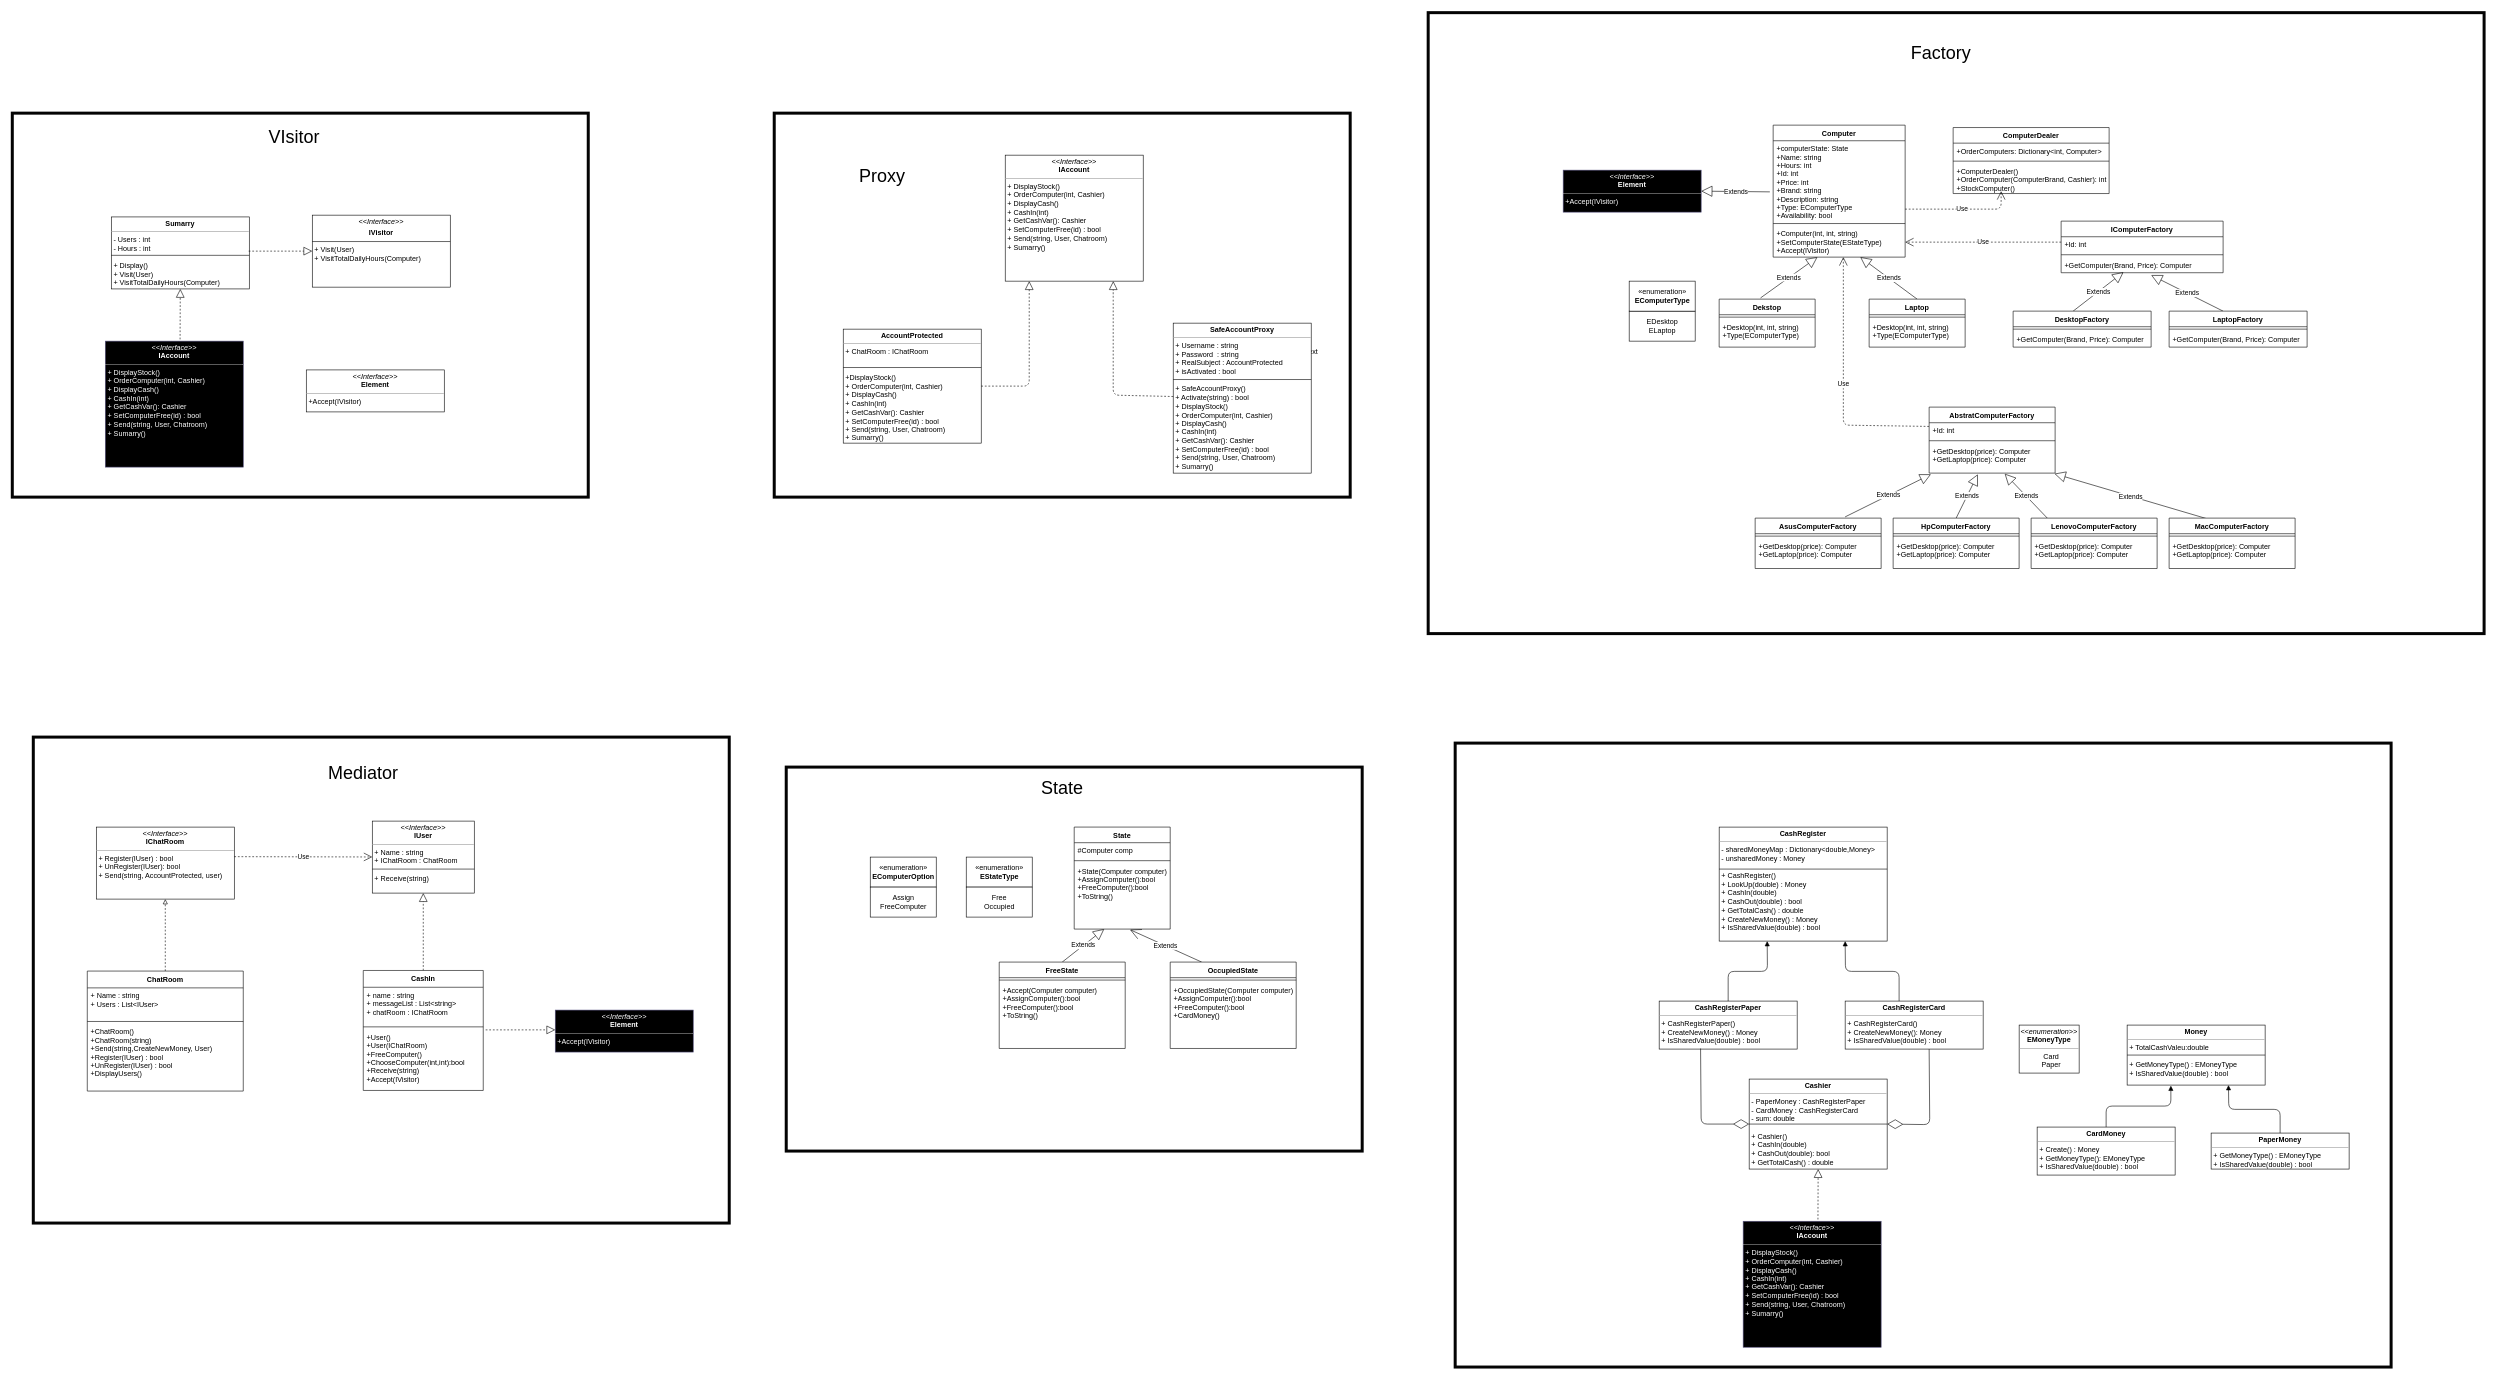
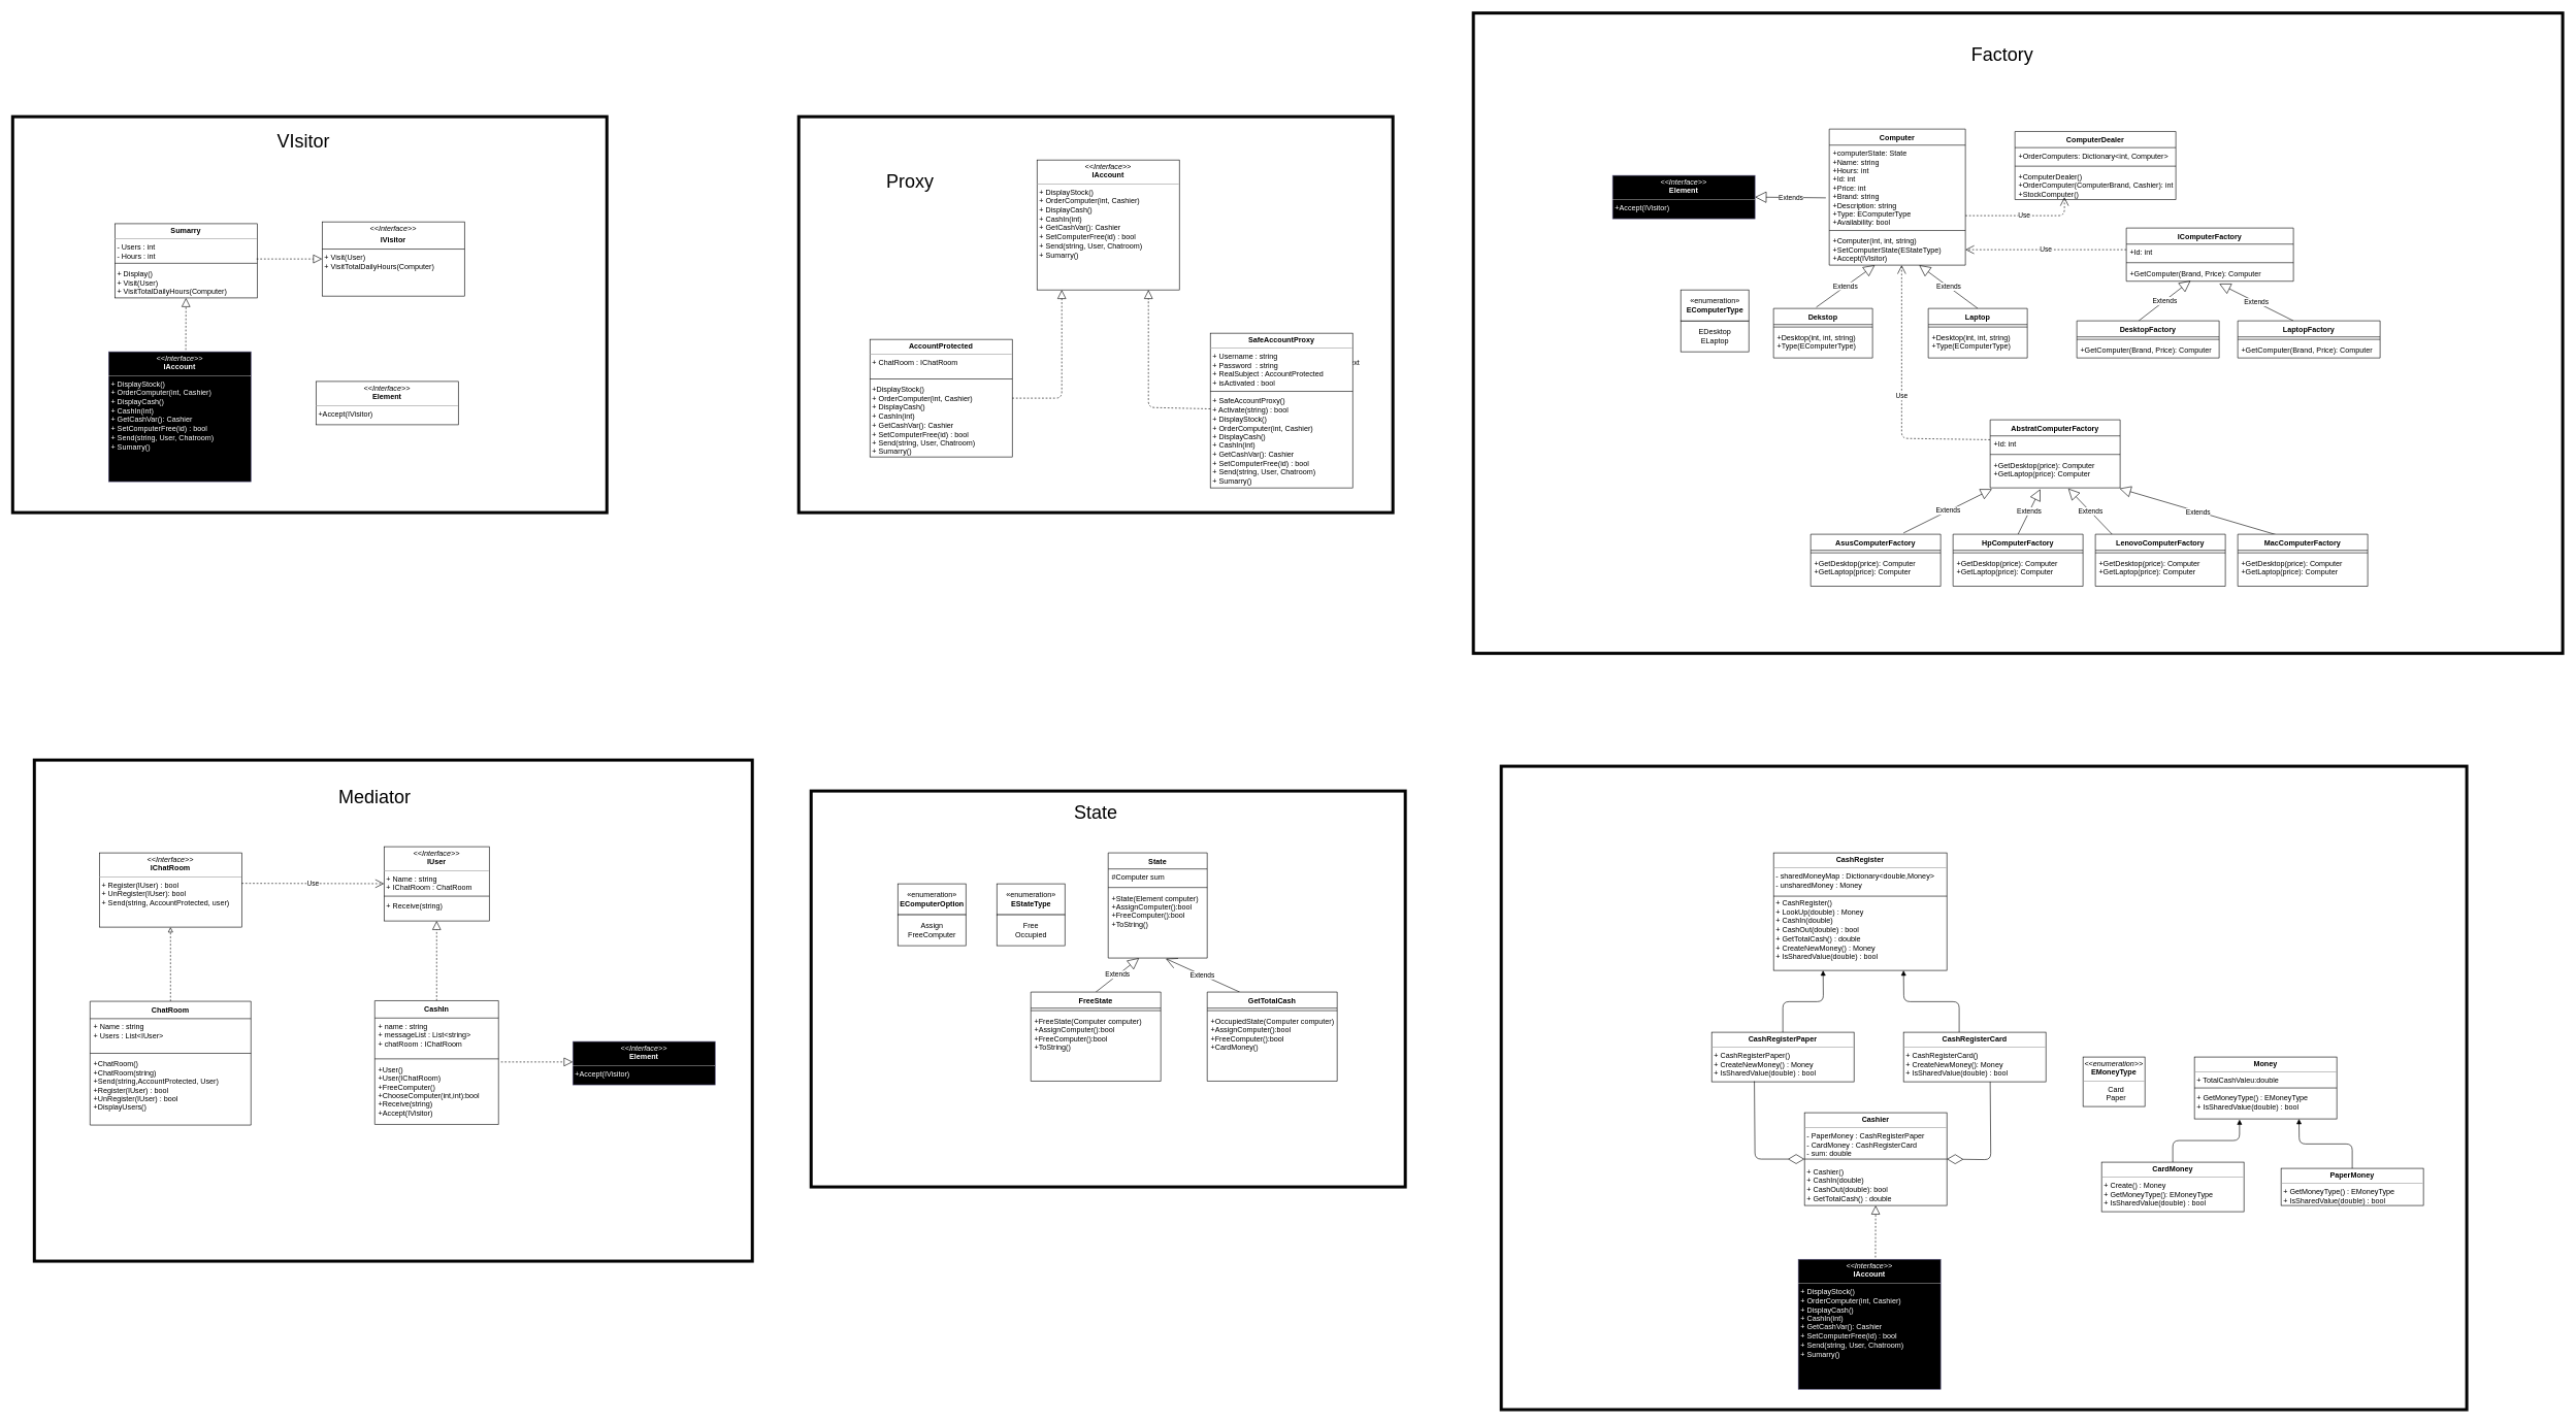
- <mxCell id="111" value="#Computer comp" style="text;strokeColor=none;fillColor=none;align=left;verticalAlign=top;spacingLeft=4;spacingRight=4;overflow=hidden;rotatable=0;points=[[0,0.5],[1,0.5]];portConstraint=eastwest;" parent="110" vertex="1"><mxGeometry y="26" width="160" height="26" as="geometry" /></mxCell>
+ <mxCell id="111" value="#Computer sum" style="text;strokeColor=none;fillColor=none;align=left;verticalAlign=top;spacingLeft=4;spacingRight=4;overflow=hidden;rotatable=0;points=[[0,0.5],[1,0.5]];portConstraint=eastwest;" parent="110" vertex="1"><mxGeometry y="26" width="160" height="26" as="geometry" /></mxCell>
- <mxCell id="113" value="+State(Computer computer)&#10;+AssignComputer():bool&#10;+FreeComputer():bool&#10;+ToString()&#10;" style="text;strokeColor=none;fillColor=none;align=left;verticalAlign=top;spacingLeft=4;spacingRight=4;overflow=hidden;rotatable=0;points=[[0,0.5],[1,0.5]];portConstraint=eastwest;" parent="110" vertex="1"><mxGeometry y="60" width="160" height="110" as="geometry" /></mxCell>
+ <mxCell id="113" value="+State(Element computer)&#10;+AssignComputer():bool&#10;+FreeComputer():bool&#10;+ToString()&#10;" style="text;strokeColor=none;fillColor=none;align=left;verticalAlign=top;spacingLeft=4;spacingRight=4;overflow=hidden;rotatable=0;points=[[0,0.5],[1,0.5]];portConstraint=eastwest;" parent="110" vertex="1"><mxGeometry y="60" width="160" height="110" as="geometry" /></mxCell>
- <mxCell id="118" value="OccupiedState" style="swimlane;fontStyle=1;align=center;verticalAlign=top;childLayout=stackLayout;horizontal=1;startSize=26;horizontalStack=0;resizeParent=1;resizeParentMax=0;resizeLast=0;collapsible=1;marginBottom=0;" parent="1" vertex="1"><mxGeometry x="1950" y="1603" width="210" height="144" as="geometry" /></mxCell>
+ <mxCell id="118" value="GetTotalCash" style="swimlane;fontStyle=1;align=center;verticalAlign=top;childLayout=stackLayout;horizontal=1;startSize=26;horizontalStack=0;resizeParent=1;resizeParentMax=0;resizeLast=0;collapsible=1;marginBottom=0;" parent="1" vertex="1"><mxGeometry x="1950" y="1603" width="210" height="144" as="geometry" /></mxCell>
- <mxCell id="117" value="+Accept(Computer computer)&#10;+AssignComputer():bool&#10;+FreeComputer():bool&#10;+ToString()" style="text;strokeColor=none;fillColor=none;align=left;verticalAlign=top;spacingLeft=4;spacingRight=4;overflow=hidden;rotatable=0;points=[[0,0.5],[1,0.5]];portConstraint=eastwest;" parent="115" vertex="1"><mxGeometry y="34" width="210" height="110" as="geometry" /></mxCell>
+ <mxCell id="117" value="+FreeState(Computer computer)&#10;+AssignComputer():bool&#10;+FreeComputer():bool&#10;+ToString()" style="text;strokeColor=none;fillColor=none;align=left;verticalAlign=top;spacingLeft=4;spacingRight=4;overflow=hidden;rotatable=0;points=[[0,0.5],[1,0.5]];portConstraint=eastwest;" parent="115" vertex="1"><mxGeometry y="34" width="210" height="110" as="geometry" /></mxCell>
- <mxCell id="67" value="+ChatRoom()&#10;+ChatRoom(string)&#10;+Send(string,CreateNewMoney, User)&#10;+Register(IUser) : bool&#10;+UnRegister(IUser) : bool&#10;+DisplayUsers()&#10;" style="text;strokeColor=none;fillColor=none;align=left;verticalAlign=top;spacingLeft=4;spacingRight=4;overflow=hidden;rotatable=0;points=[[0,0.5],[1,0.5]];portConstraint=eastwest;" parent="64" vertex="1"><mxGeometry y="88" width="260" height="112" as="geometry" /></mxCell>
+ <mxCell id="67" value="+ChatRoom()&#10;+ChatRoom(string)&#10;+Send(string,AccountProtected, User)&#10;+Register(IUser) : bool&#10;+UnRegister(IUser) : bool&#10;+DisplayUsers()&#10;" style="text;strokeColor=none;fillColor=none;align=left;verticalAlign=top;spacingLeft=4;spacingRight=4;overflow=hidden;rotatable=0;points=[[0,0.5],[1,0.5]];portConstraint=eastwest;" parent="64" vertex="1"><mxGeometry y="88" width="260" height="112" as="geometry" /></mxCell>
